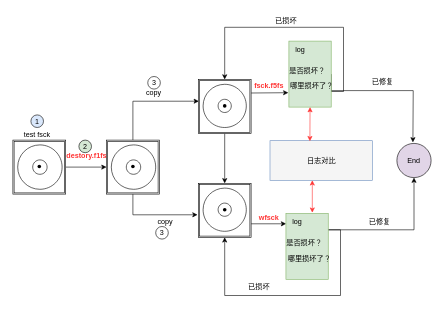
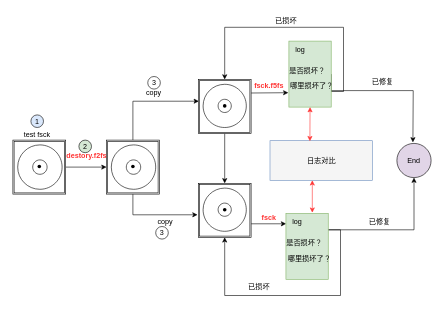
- <mxCell id="40" value="&lt;b&gt;&lt;font color=&quot;#ff3333&quot;&gt;destory.f1fs&lt;/font&gt;&lt;/b&gt;" style="text;html=1;strokeColor=none;fillColor=none;align=center;verticalAlign=middle;whiteSpace=wrap;rounded=0;" vertex="1" parent="1"><mxGeometry x="114" y="244" width="60" height="30" as="geometry" /></mxCell>
+ <mxCell id="40" value="&lt;b&gt;&lt;font color=&quot;#ff3333&quot;&gt;destory.f2fs&lt;/font&gt;&lt;/b&gt;" style="text;html=1;strokeColor=none;fillColor=none;align=center;verticalAlign=middle;whiteSpace=wrap;rounded=0;" vertex="1" parent="1"><mxGeometry x="114" y="244" width="60" height="30" as="geometry" /></mxCell>
- <mxCell id="32" value="wfsck" style="text;html=1;strokeColor=none;fillColor=none;align=center;verticalAlign=middle;whiteSpace=wrap;rounded=0;fontStyle=1;fontColor=#FF3333;" vertex="1" parent="1"><mxGeometry x="418" y="347" width="60" height="30" as="geometry" /></mxCell>
+ <mxCell id="32" value="fsck" style="text;html=1;strokeColor=none;fillColor=none;align=center;verticalAlign=middle;whiteSpace=wrap;rounded=0;fontStyle=1;fontColor=#FF3333;" vertex="1" parent="1"><mxGeometry x="418" y="347" width="60" height="30" as="geometry" /></mxCell>
